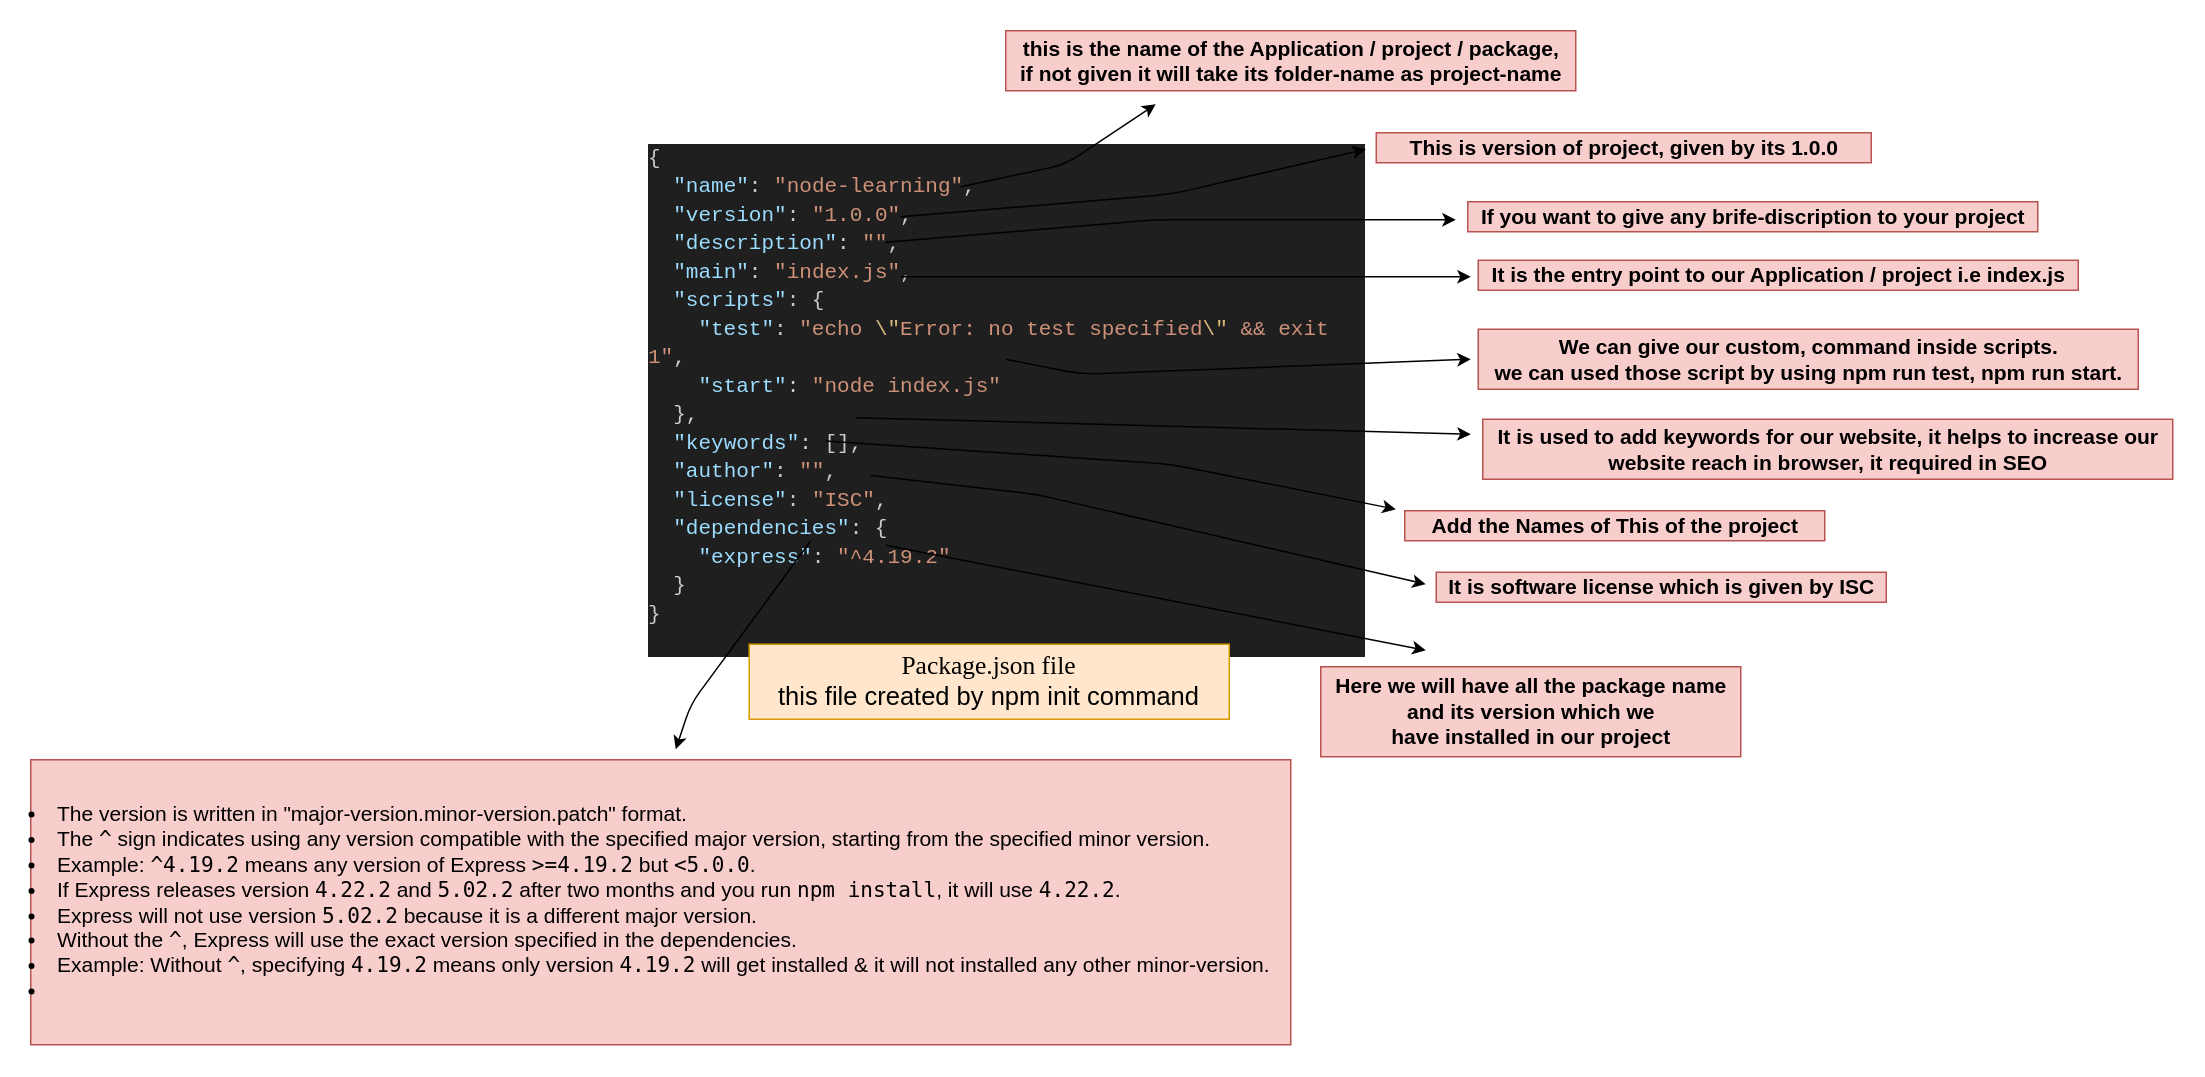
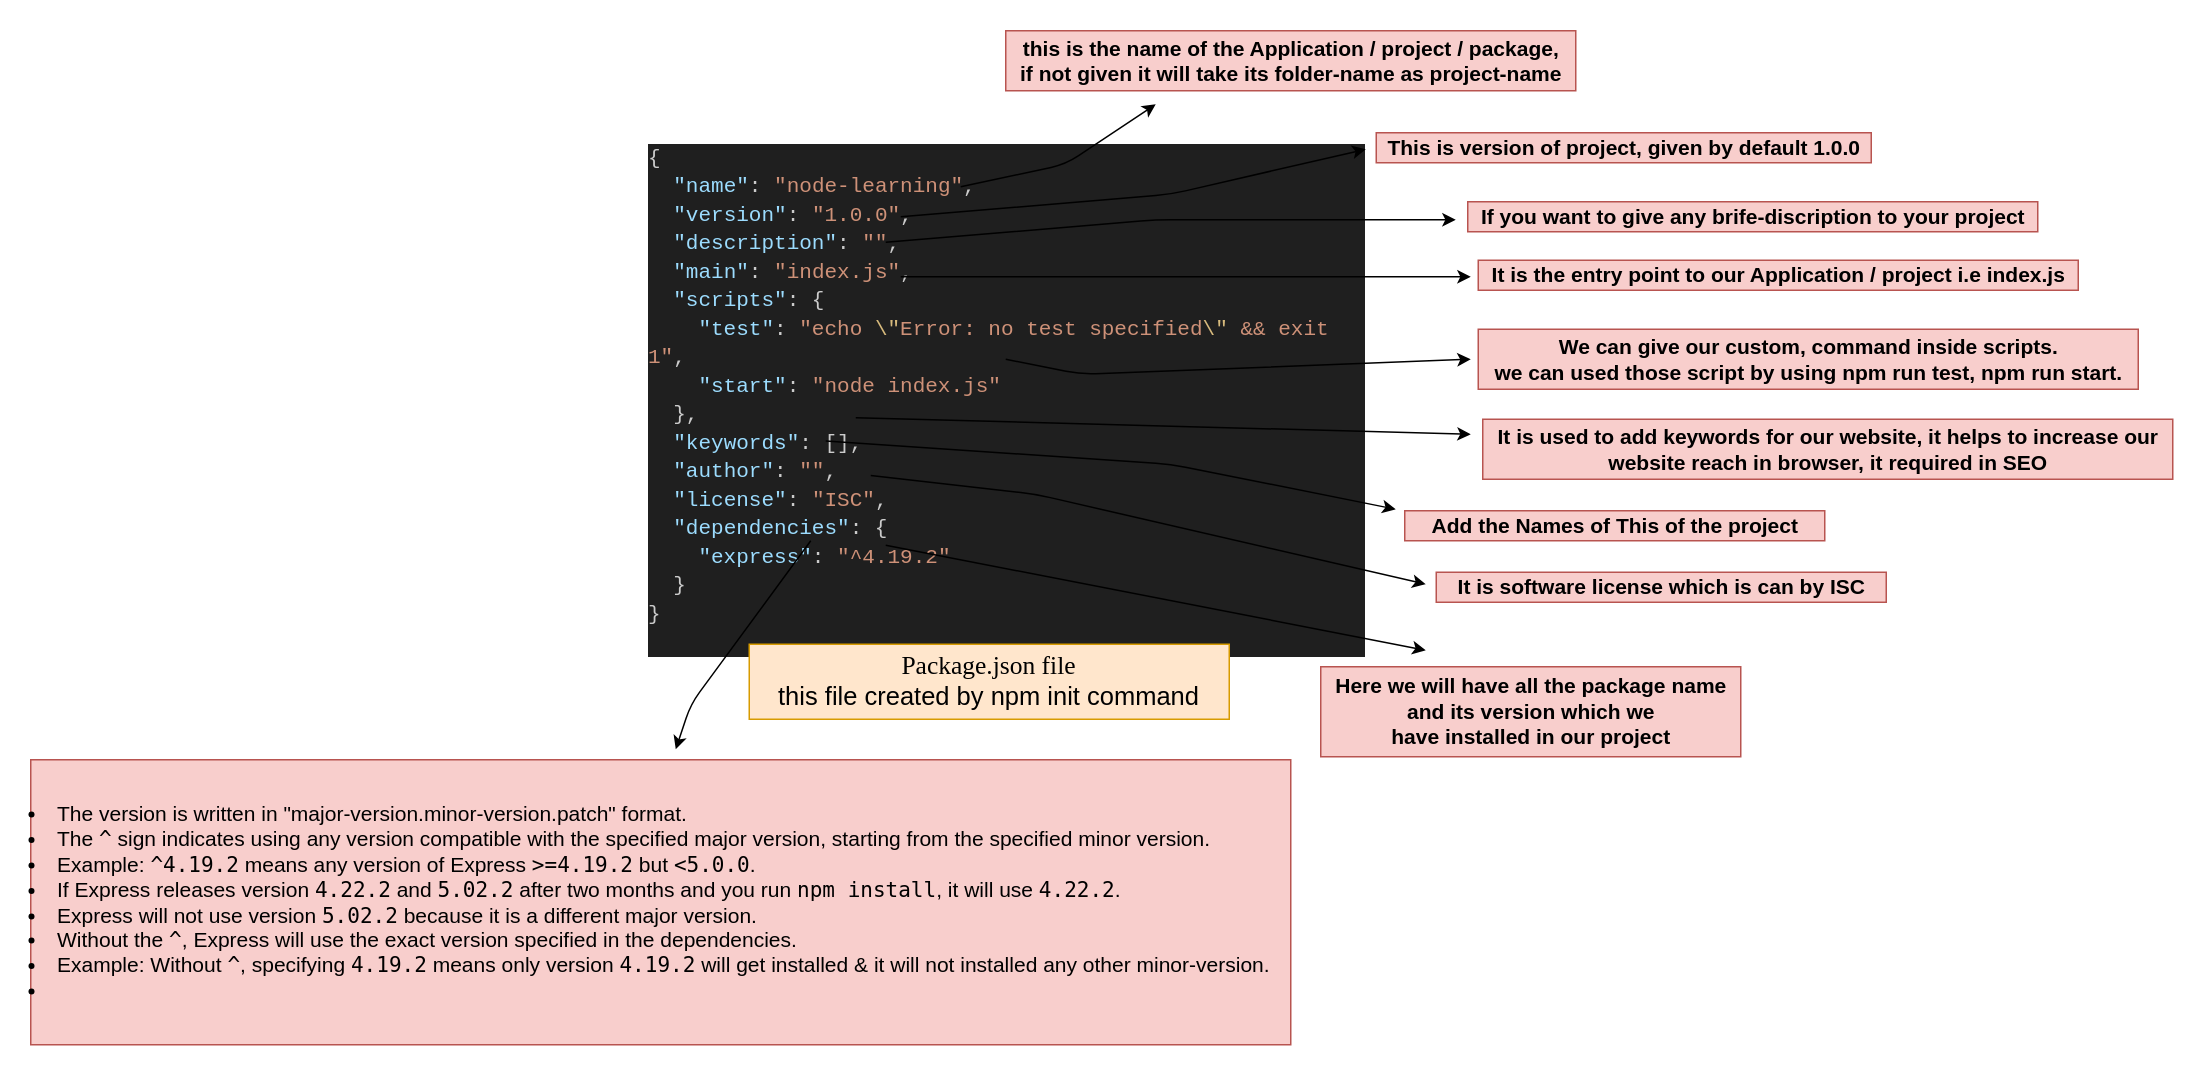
- <mxCell id="7" value="&lt;span style=&quot;font-size: 14px;&quot;&gt;This is version of project, given by its 1.0.0&lt;br&gt;&lt;/span&gt;" style="text;html=1;align=center;verticalAlign=middle;resizable=0;points=[];autosize=1;fontSize=14;fontFamily=Helvetica;spacing=-1;fillColor=#f8cecc;strokeColor=#b85450;fontColor=#000000;fontStyle=1" parent="1" vertex="1"><mxGeometry x="917" y="88" width="330" height="20" as="geometry" /></mxCell>
+ <mxCell id="7" value="&lt;span style=&quot;font-size: 14px;&quot;&gt;This is version of project, given by default 1.0.0&lt;br&gt;&lt;/span&gt;" style="text;html=1;align=center;verticalAlign=middle;resizable=0;points=[];autosize=1;fontSize=14;fontFamily=Helvetica;spacing=-1;fillColor=#f8cecc;strokeColor=#b85450;fontColor=#000000;fontStyle=1" parent="1" vertex="1"><mxGeometry x="917" y="88" width="330" height="20" as="geometry" /></mxCell>
- <mxCell id="19" value="&lt;span style=&quot;font-size: 14px;&quot;&gt;It is software license which is given by ISC&lt;br&gt;&lt;/span&gt;" style="text;html=1;align=center;verticalAlign=middle;resizable=0;points=[];autosize=1;fontSize=14;fontFamily=Helvetica;spacing=-1;fillColor=#f8cecc;strokeColor=#b85450;fontColor=#000000;fontStyle=1" parent="1" vertex="1"><mxGeometry x="957" y="381" width="300" height="20" as="geometry" /></mxCell>
+ <mxCell id="19" value="&lt;span style=&quot;font-size: 14px;&quot;&gt;It is software license which is can by ISC&lt;br&gt;&lt;/span&gt;" style="text;html=1;align=center;verticalAlign=middle;resizable=0;points=[];autosize=1;fontSize=14;fontFamily=Helvetica;spacing=-1;fillColor=#f8cecc;strokeColor=#b85450;fontColor=#000000;fontStyle=1" parent="1" vertex="1"><mxGeometry x="957" y="381" width="300" height="20" as="geometry" /></mxCell>
